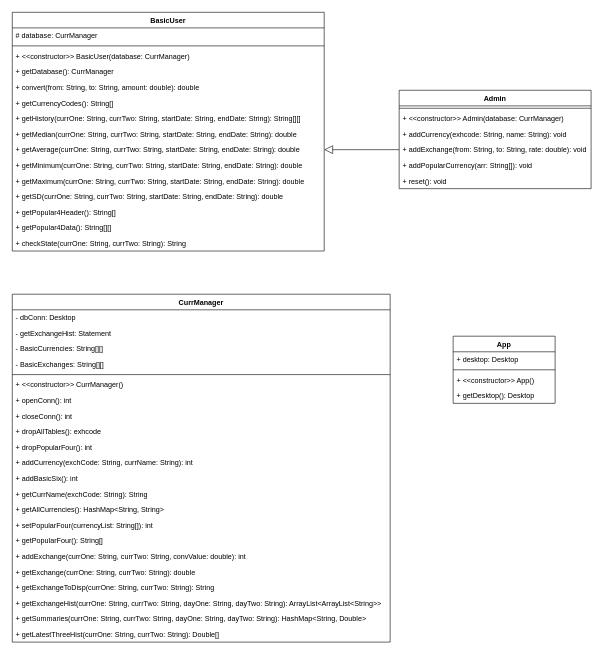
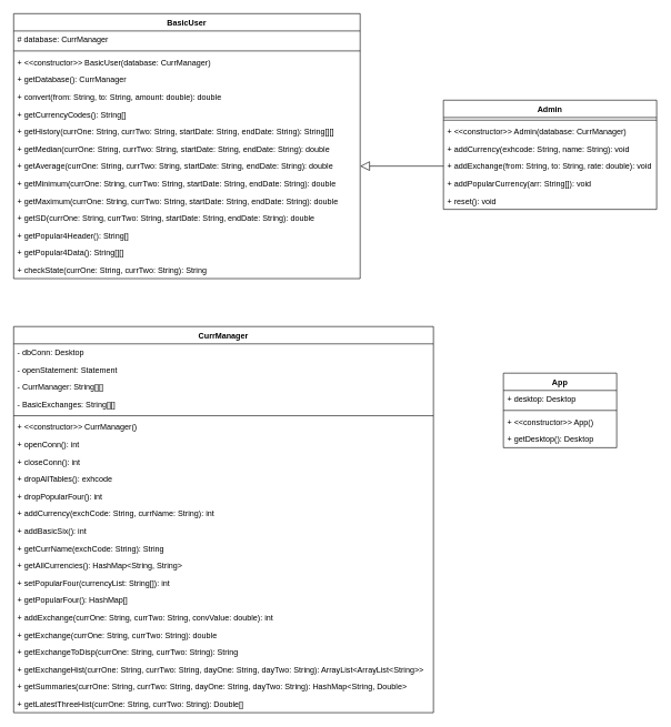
- <mxCell id="32" value="- getExchangeHist: Statement" style="text;strokeColor=none;fillColor=none;align=left;verticalAlign=top;spacingLeft=4;spacingRight=4;overflow=hidden;rotatable=0;points=[[0,0.5],[1,0.5]];portConstraint=eastwest;" vertex="1" parent="30"><mxGeometry y="52" width="630" height="26" as="geometry" /></mxCell>
+ <mxCell id="32" value="- openStatement: Statement" style="text;strokeColor=none;fillColor=none;align=left;verticalAlign=top;spacingLeft=4;spacingRight=4;overflow=hidden;rotatable=0;points=[[0,0.5],[1,0.5]];portConstraint=eastwest;" vertex="1" parent="30"><mxGeometry y="52" width="630" height="26" as="geometry" /></mxCell>
- <mxCell id="33" value="- BasicCurrencies: String[][]" style="text;strokeColor=none;fillColor=none;align=left;verticalAlign=top;spacingLeft=4;spacingRight=4;overflow=hidden;rotatable=0;points=[[0,0.5],[1,0.5]];portConstraint=eastwest;" vertex="1" parent="30"><mxGeometry y="78" width="630" height="26" as="geometry" /></mxCell>
+ <mxCell id="33" value="- CurrManager: String[][]" style="text;strokeColor=none;fillColor=none;align=left;verticalAlign=top;spacingLeft=4;spacingRight=4;overflow=hidden;rotatable=0;points=[[0,0.5],[1,0.5]];portConstraint=eastwest;" vertex="1" parent="30"><mxGeometry y="78" width="630" height="26" as="geometry" /></mxCell>
- <mxCell id="46" value="+ getPopularFour(): String[]" style="text;strokeColor=none;fillColor=none;align=left;verticalAlign=top;spacingLeft=4;spacingRight=4;overflow=hidden;rotatable=0;points=[[0,0.5],[1,0.5]];portConstraint=eastwest;" vertex="1" parent="30"><mxGeometry y="398" width="630" height="26" as="geometry" /></mxCell>
+ <mxCell id="46" value="+ getPopularFour(): HashMap[]" style="text;strokeColor=none;fillColor=none;align=left;verticalAlign=top;spacingLeft=4;spacingRight=4;overflow=hidden;rotatable=0;points=[[0,0.5],[1,0.5]];portConstraint=eastwest;" vertex="1" parent="30"><mxGeometry y="398" width="630" height="26" as="geometry" /></mxCell>
